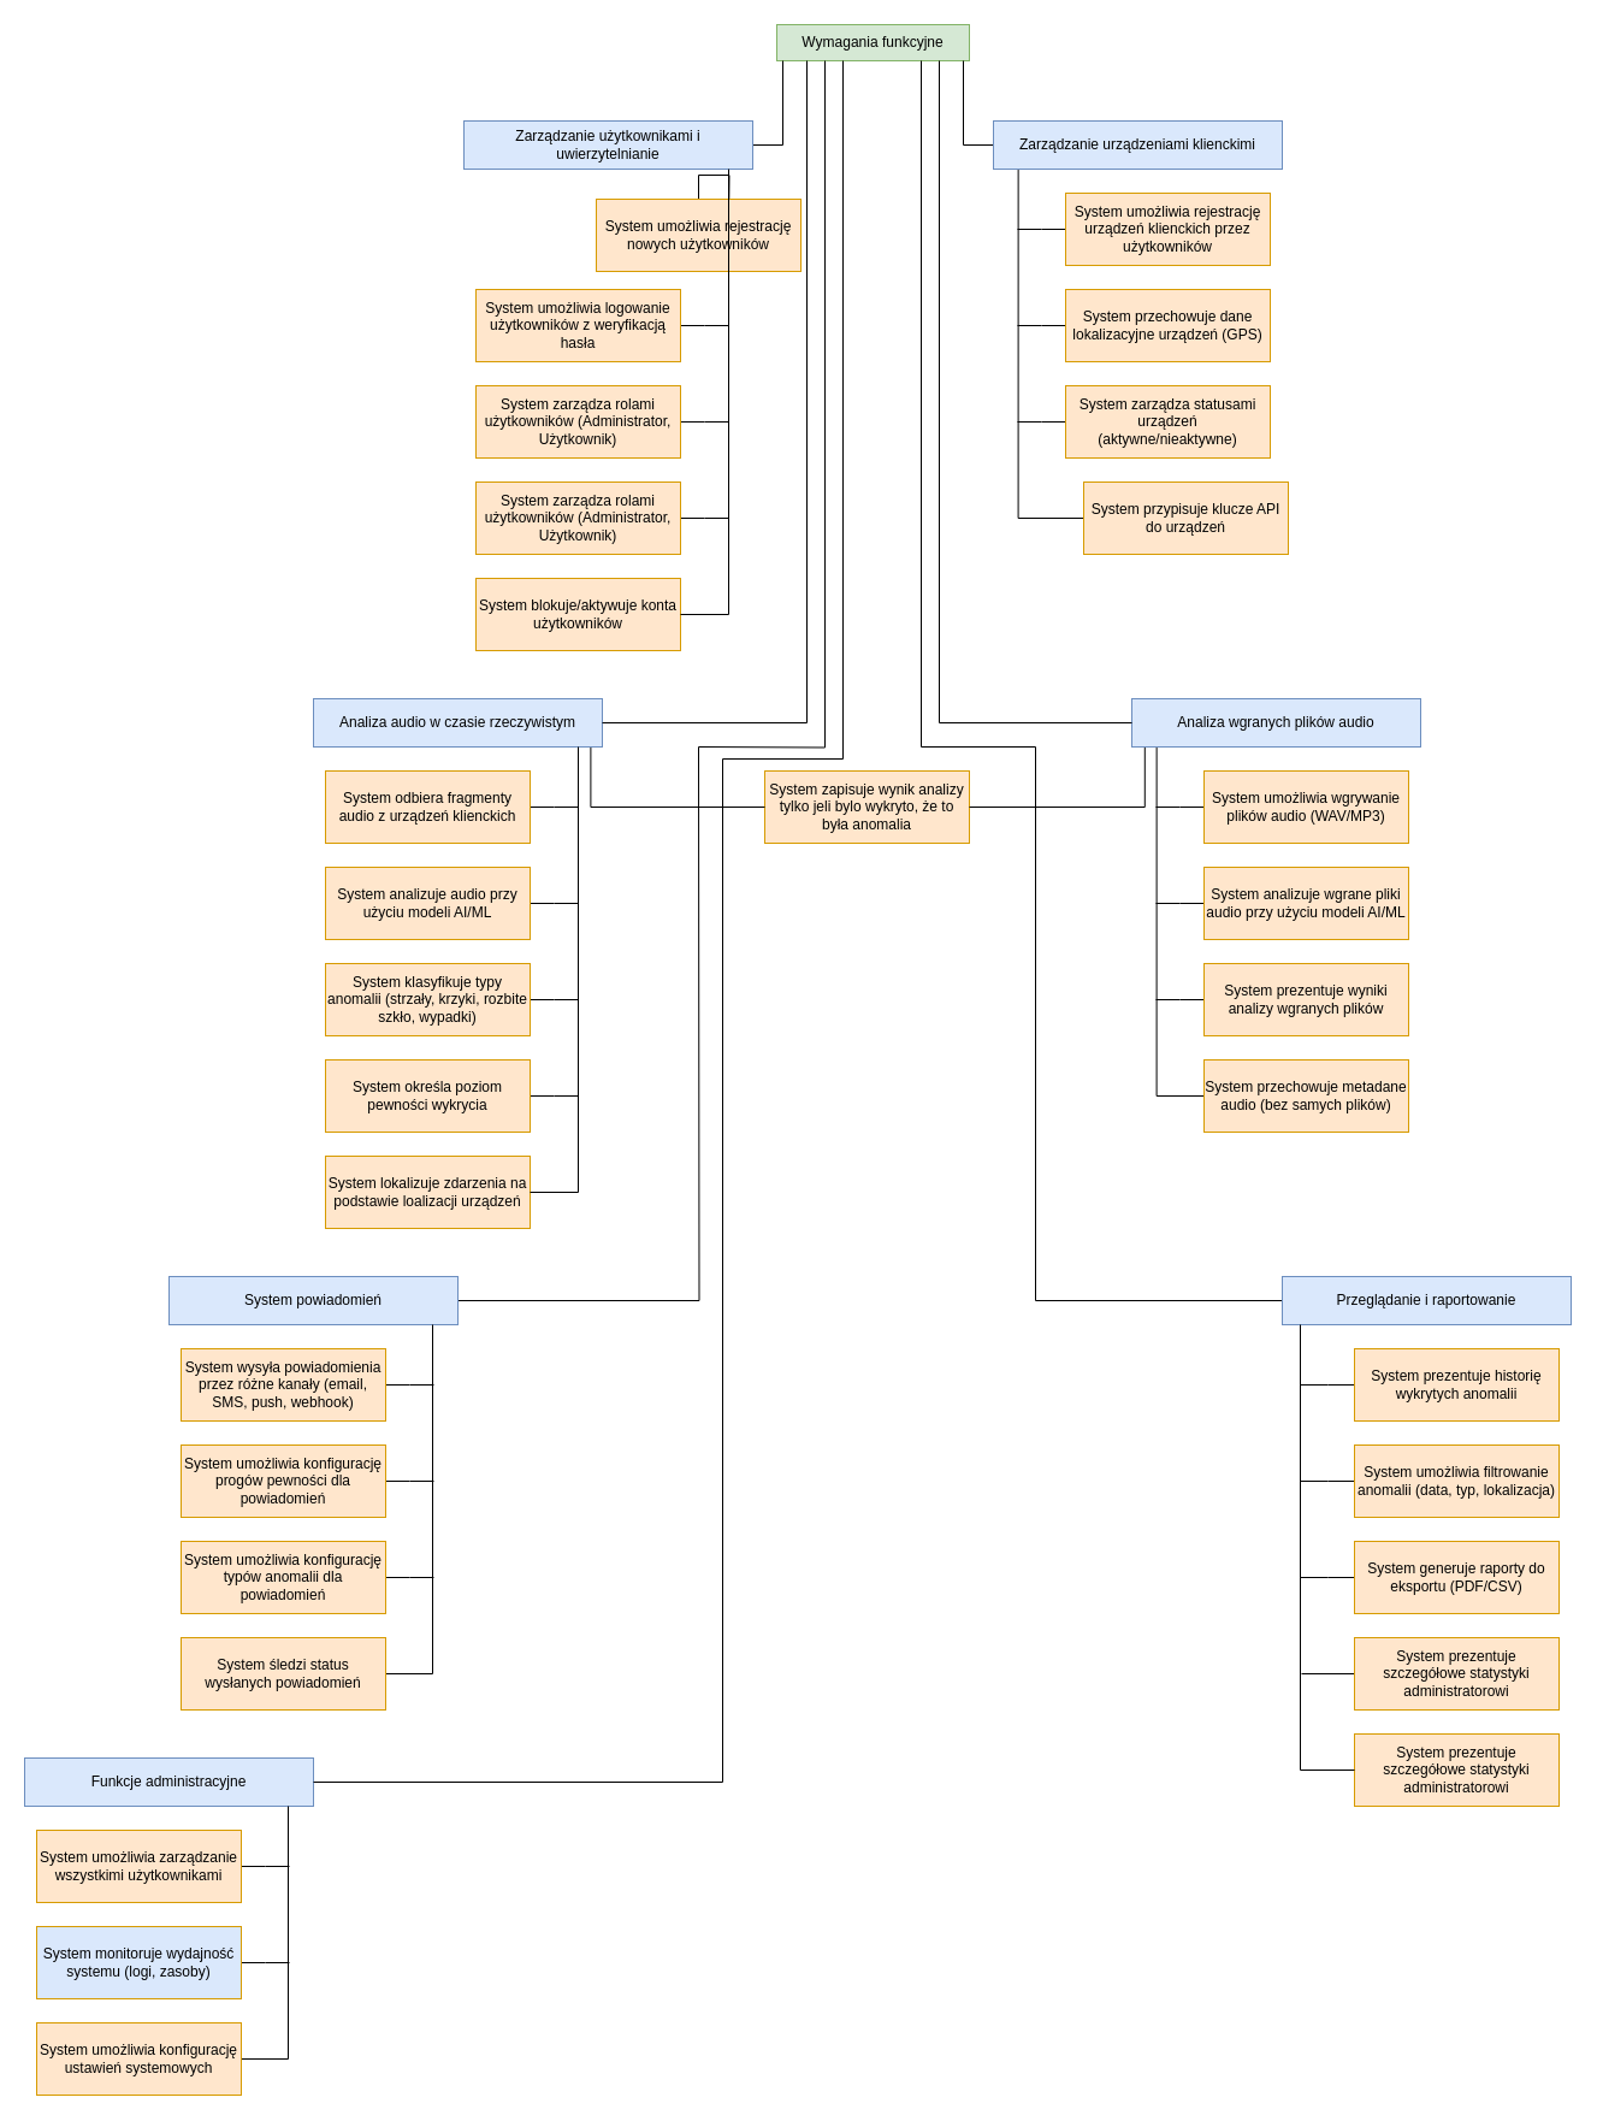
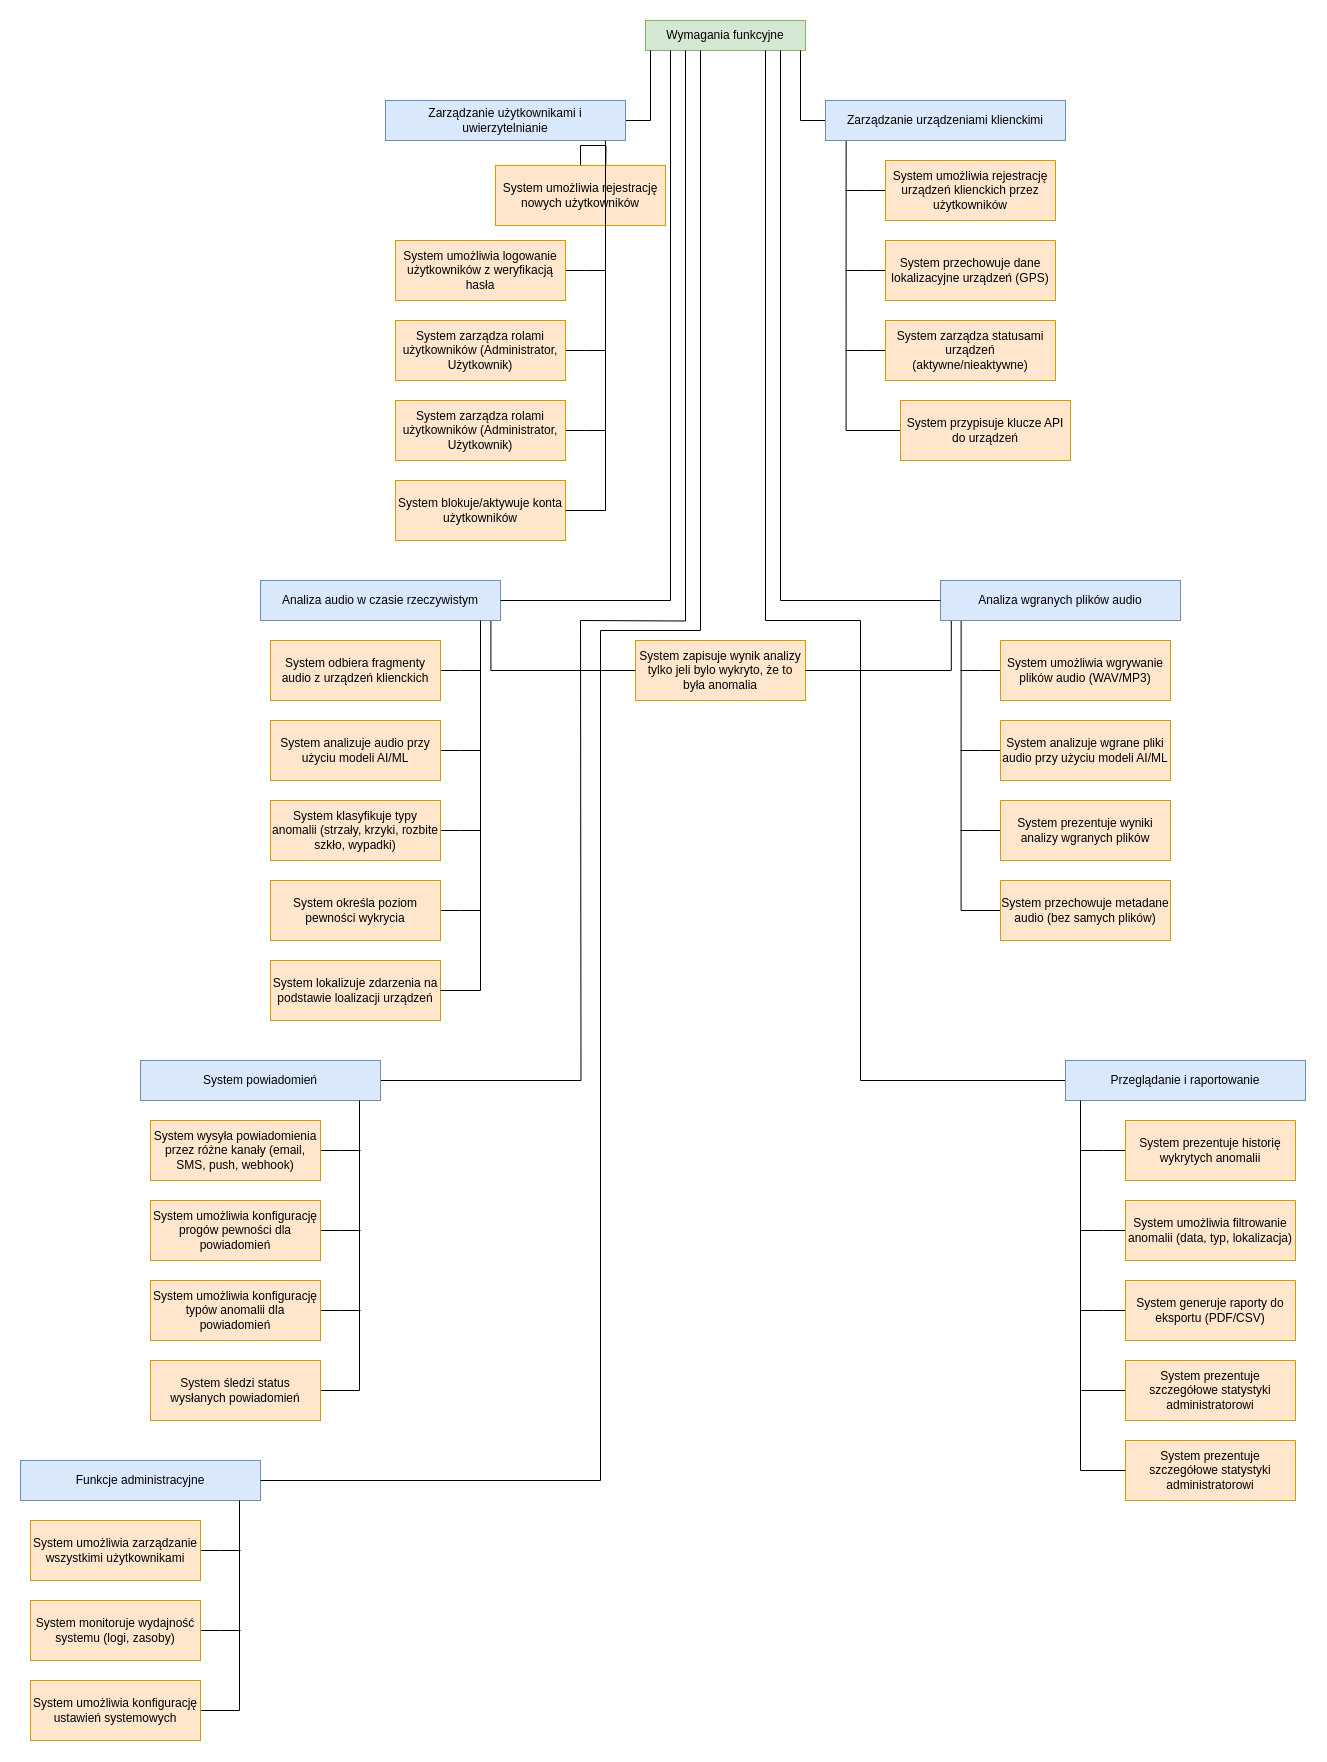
- <mxCell id="78" value="System monitoruje wydajność systemu (logi, zasoby)" style="rounded=0;whiteSpace=wrap;html=1;fillColor=#dae8fc;strokeColor=#d79b00;" vertex="1" parent="1"><mxGeometry x="30" y="1600" width="170" height="60" as="geometry" /></mxCell>
+ <mxCell id="78" value="System monitoruje wydajność systemu (logi, zasoby)" style="rounded=0;whiteSpace=wrap;html=1;fillColor=#ffe6cc;strokeColor=#d79b00;" vertex="1" parent="1"><mxGeometry x="30" y="1600" width="170" height="60" as="geometry" /></mxCell>
